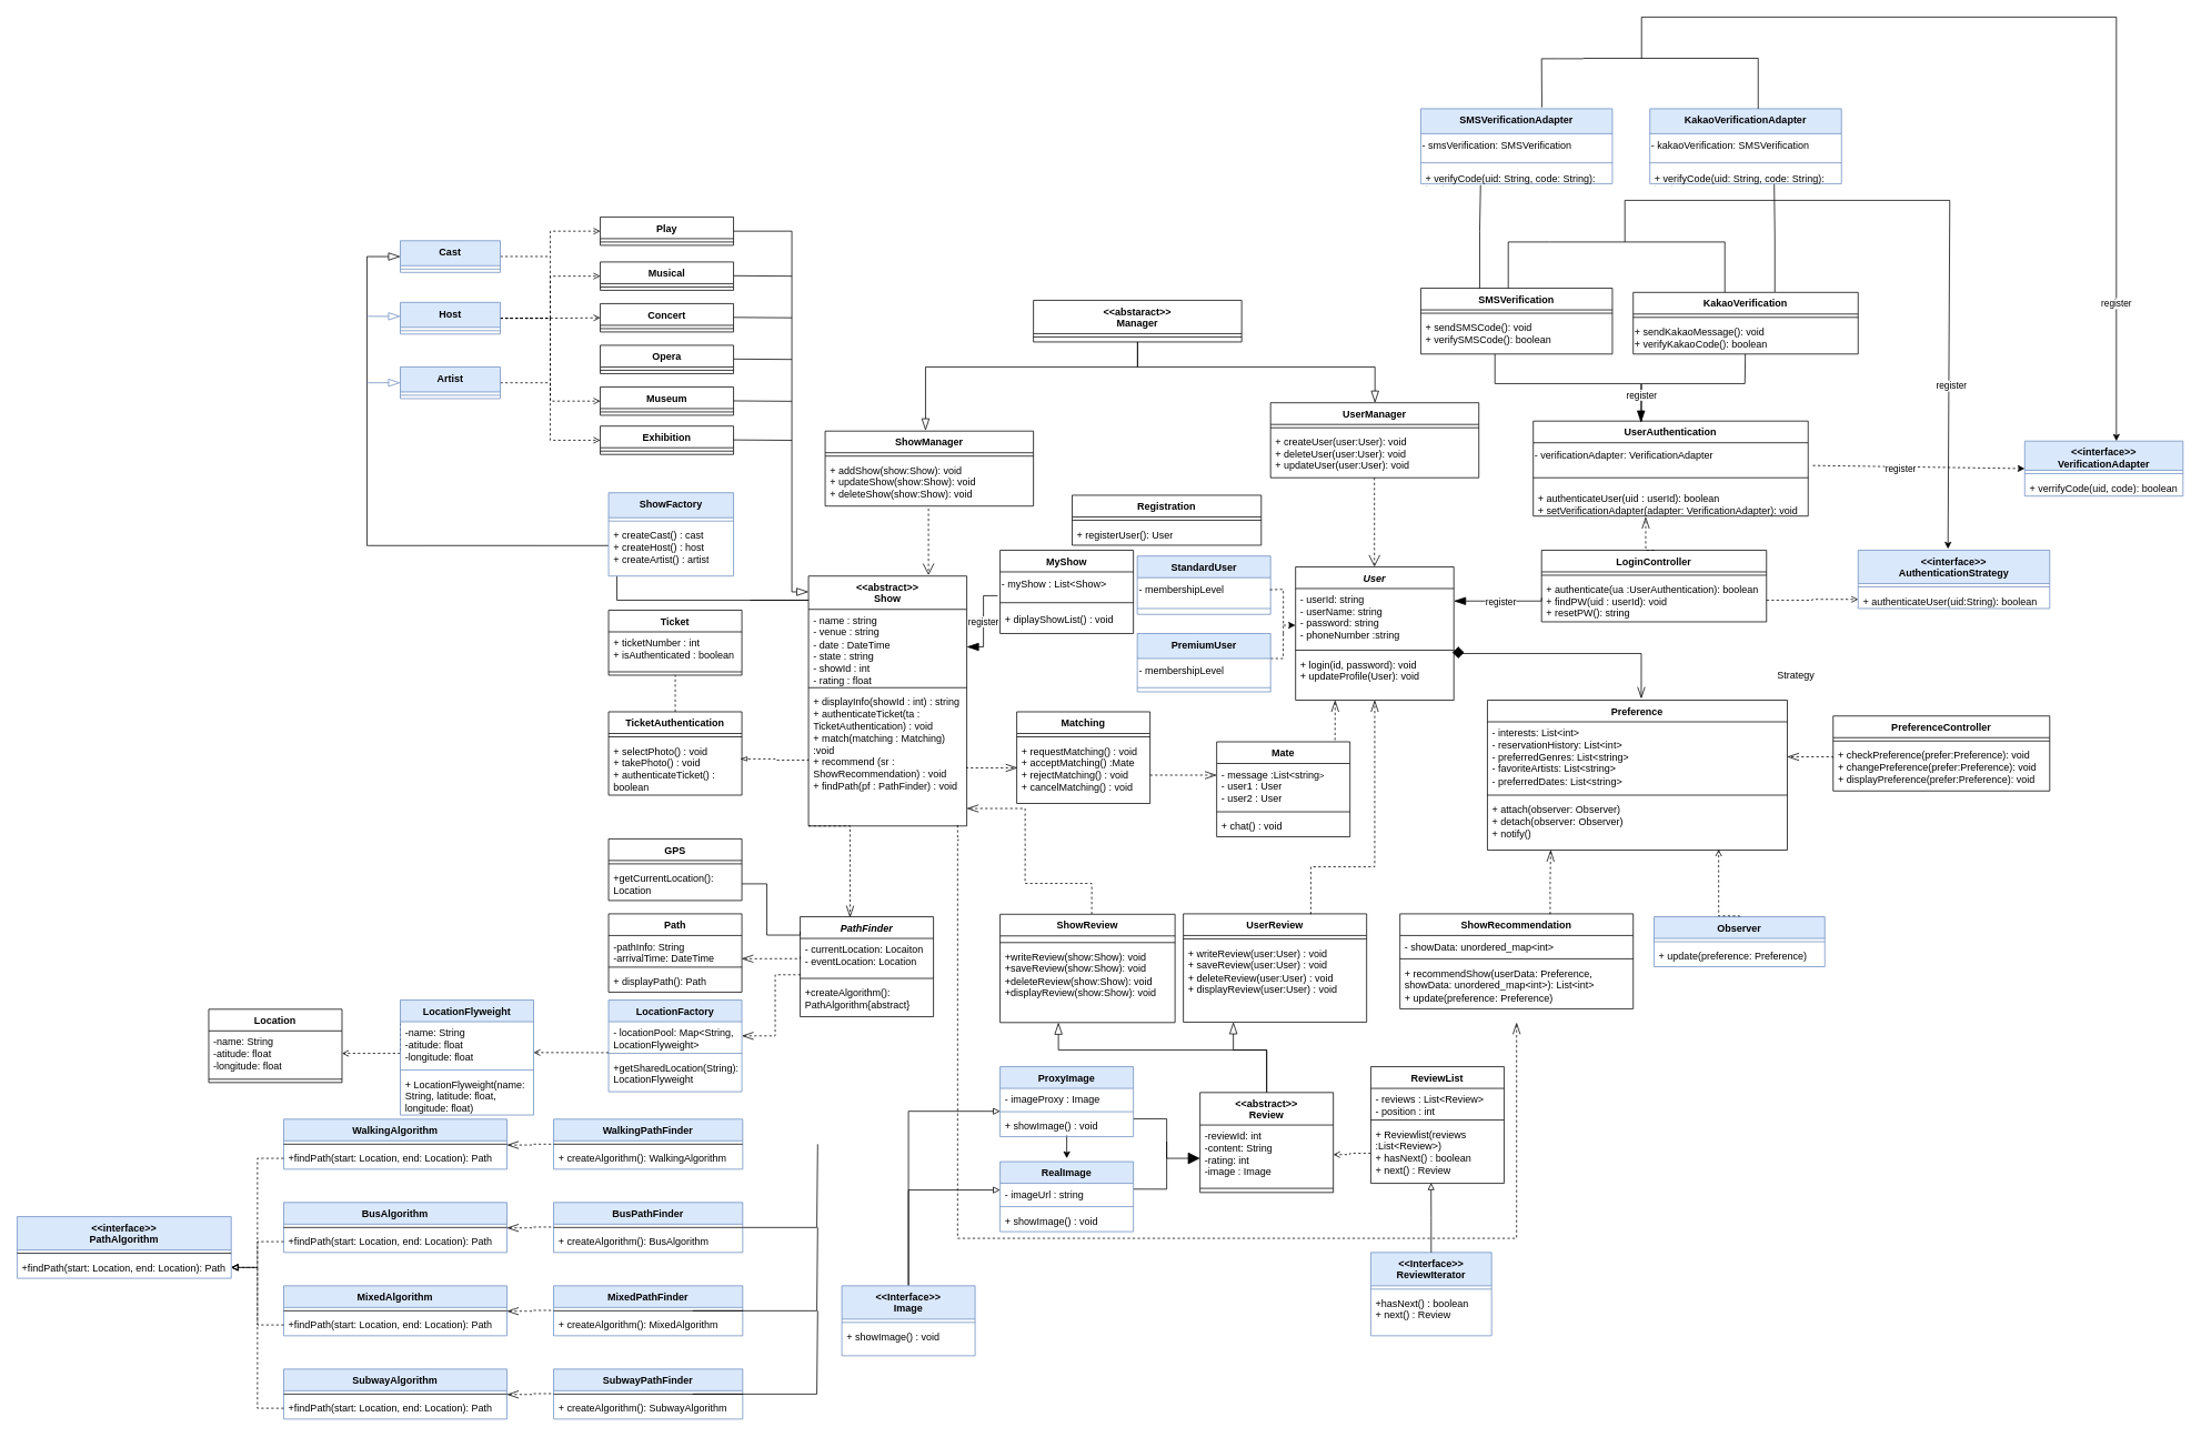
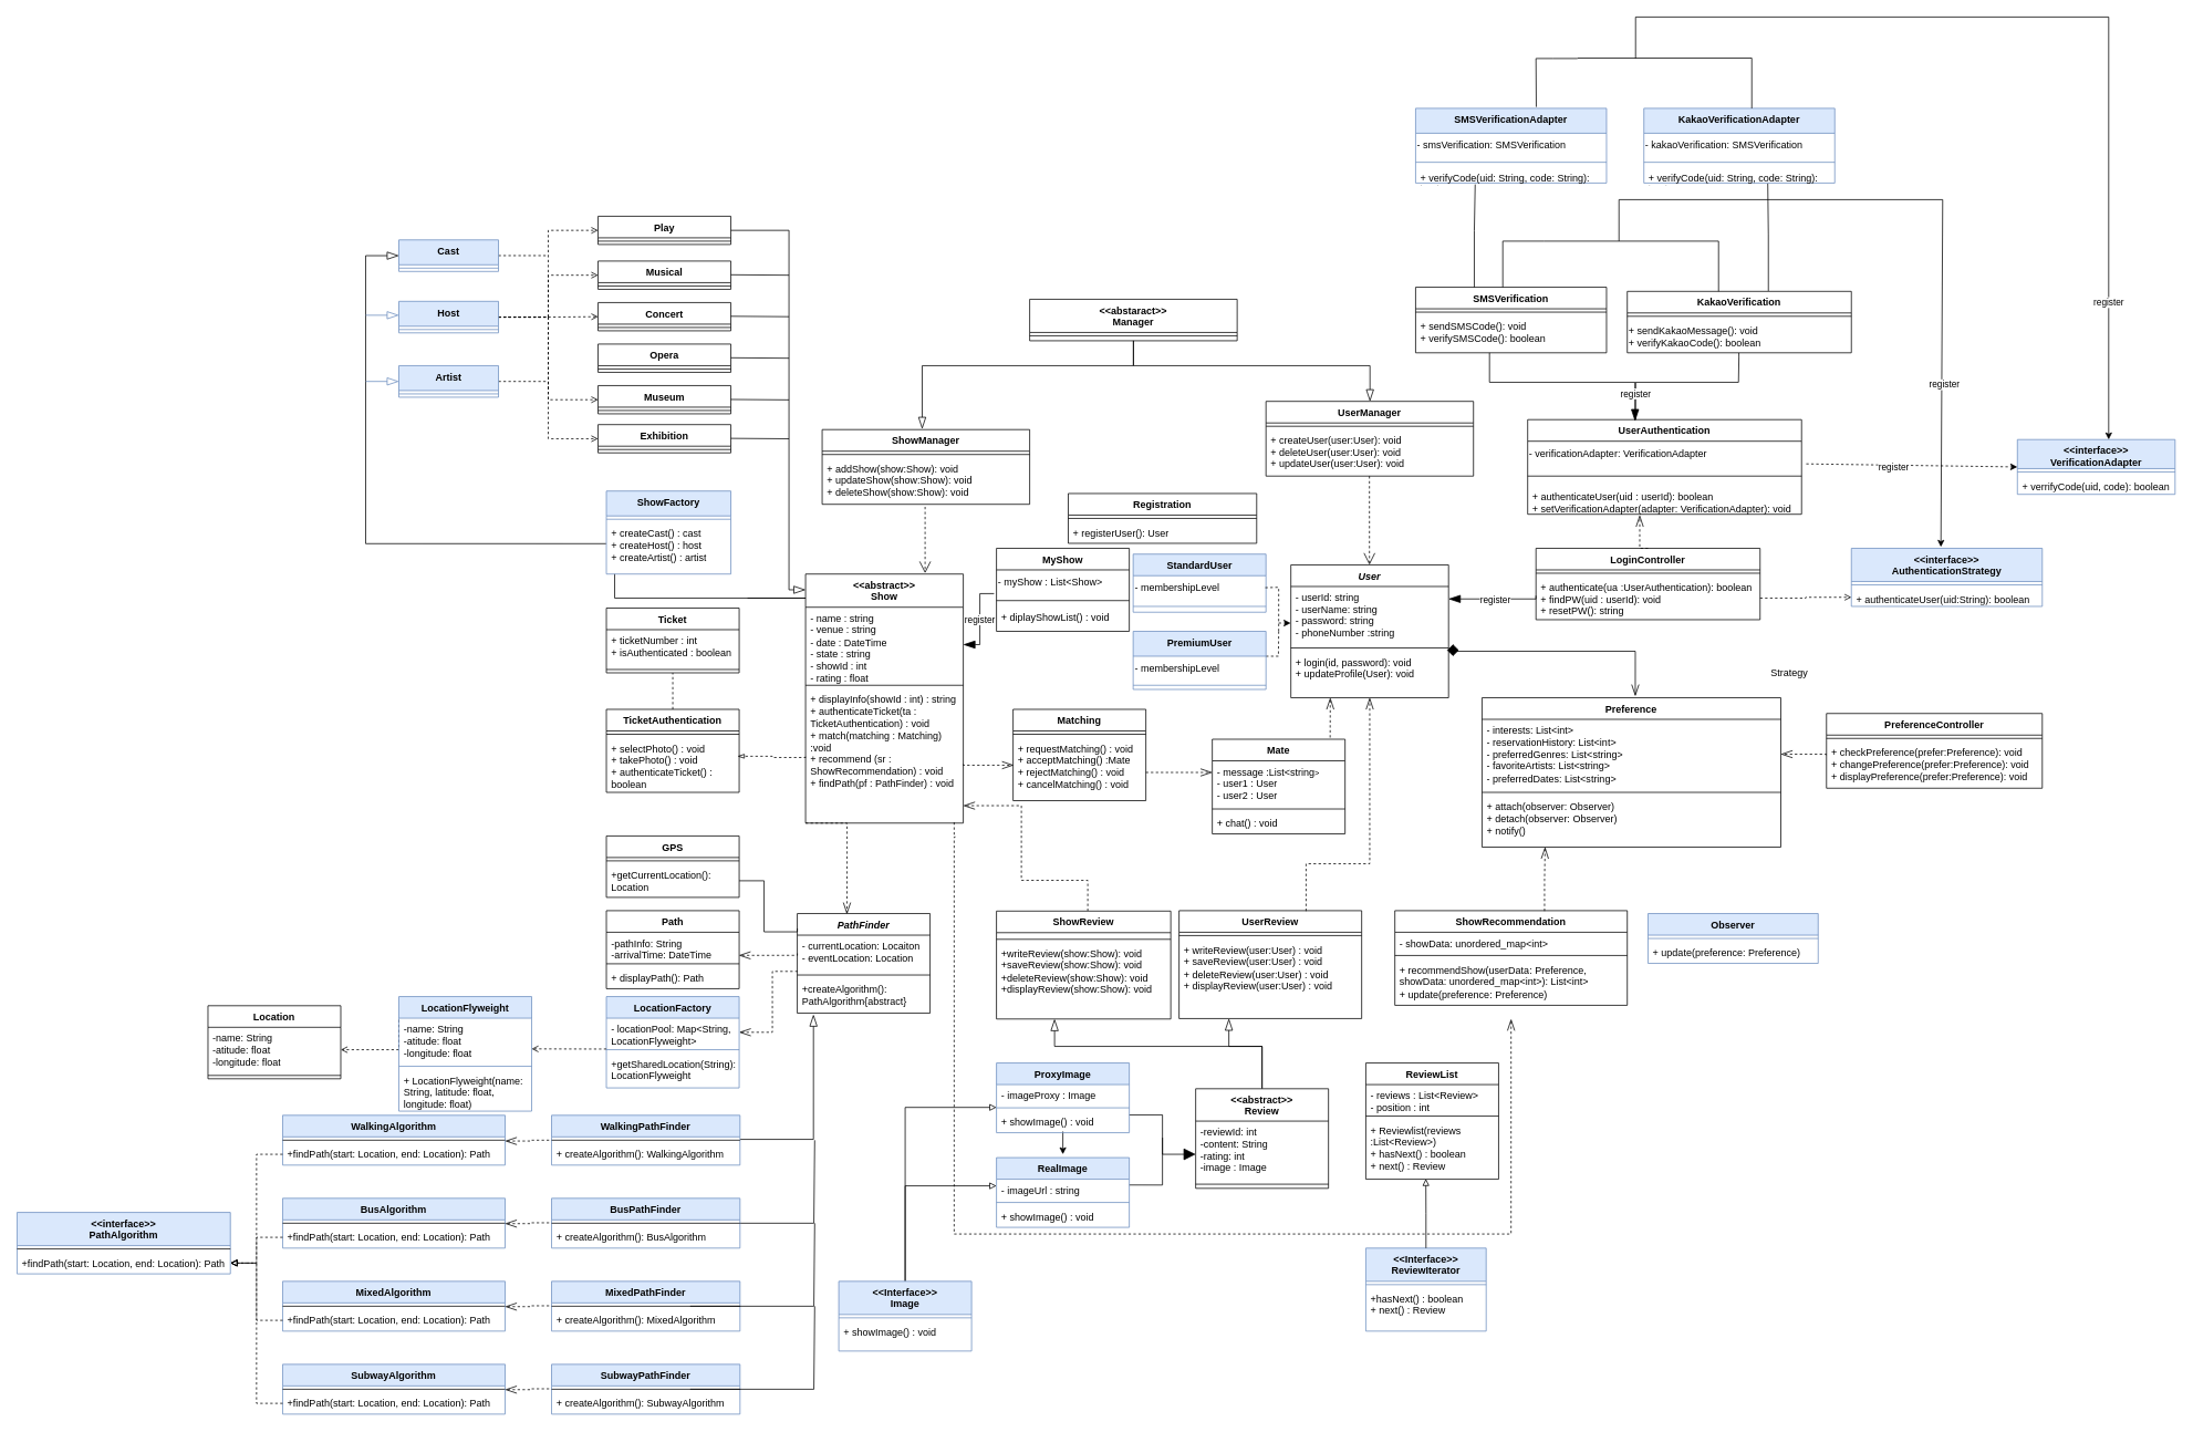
- <mxCell id="229" style="edgeStyle=orthogonalEdgeStyle;rounded=0;orthogonalLoop=1;jettySize=auto;html=1;entryX=0.771;entryY=0.987;entryDx=0;entryDy=0;entryPerimeter=0;exitX=0.5;exitY=0;exitDx=0;exitDy=0;dashed=1;endArrow=open;endFill=0;" parent="1" source="226" target="225" edge="1"><mxGeometry relative="1" as="geometry"><mxPoint x="2064.8" y="1098.704" as="sourcePoint" /><mxPoint x="2063.12" y="1022.976" as="targetPoint" /><Array as="points"><mxPoint x="2063" y="1099" /></Array></mxGeometry></mxCell>
+ <mxCell id="182" style="edgeStyle=orthogonalEdgeStyle;rounded=0;orthogonalLoop=1;jettySize=auto;html=1;endArrow=blockThin;endFill=0;exitX=1.002;exitY=-0.192;exitDx=0;exitDy=0;endSize=12;exitPerimeter=0;entryX=0.122;entryY=1.039;entryDx=0;entryDy=0;entryPerimeter=0;" parent="1" source="171" target="86" edge="1"><mxGeometry relative="1" as="geometry"><Array as="points"><mxPoint x="979" y="1372" /></Array><mxPoint x="960" y="1330" as="sourcePoint" /><mxPoint x="980" y="1250" as="targetPoint" /></mxGeometry></mxCell>
- <mxCell id="288" style="edgeStyle=orthogonalEdgeStyle;rounded=0;orthogonalLoop=1;jettySize=auto;html=1;entryX=1;entryY=0.5;entryDx=0;entryDy=0;endArrow=open;endFill=0;dashed=1;" parent="1" source="286" target="111" edge="1"><mxGeometry relative="1" as="geometry"><Array as="points"><mxPoint x="1620" y="1384" /><mxPoint x="1620" y="1386" /><mxPoint x="1600" y="1386" /></Array></mxGeometry></mxCell>
